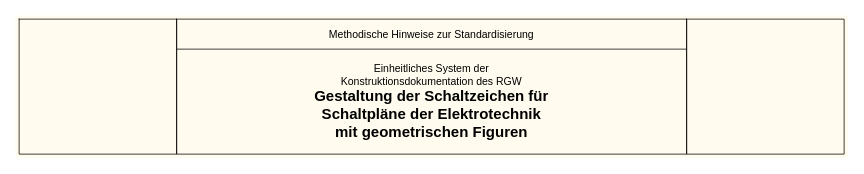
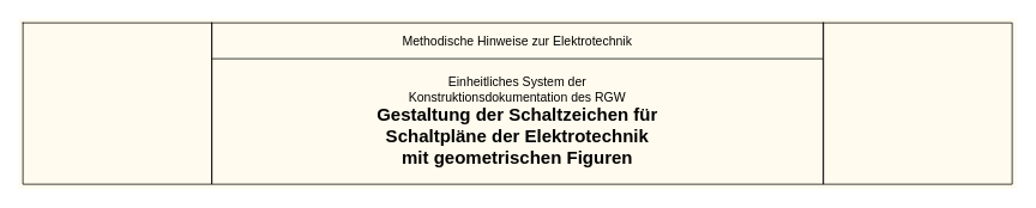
- <mxCell id="6" value="Methodische Hinweise zur Standardisierung" style="shape=partialRectangle;html=1;whiteSpace=wrap;connectable=0;overflow=hidden;fillColor=none;top=0;left=0;bottom=0;right=0;pointerEvents=1;strokeColor=default;fontSize=14;movable=0;rotatable=0;cloneable=0;deletable=0;allowArrows=0;expand=0;resizable=0;recursiveResize=0;" parent="5" vertex="1"><mxGeometry width="680" height="40" as="geometry"><mxRectangle width="680" height="40" as="alternateBounds" /></mxGeometry></mxCell>
+ <mxCell id="6" value="Methodische Hinweise zur Elektrotechnik" style="shape=partialRectangle;html=1;whiteSpace=wrap;connectable=0;overflow=hidden;fillColor=none;top=0;left=0;bottom=0;right=0;pointerEvents=1;strokeColor=default;fontSize=14;movable=0;rotatable=0;cloneable=0;deletable=0;allowArrows=0;expand=0;resizable=0;recursiveResize=0;" parent="5" vertex="1"><mxGeometry width="680" height="40" as="geometry"><mxRectangle width="680" height="40" as="alternateBounds" /></mxGeometry></mxCell>
